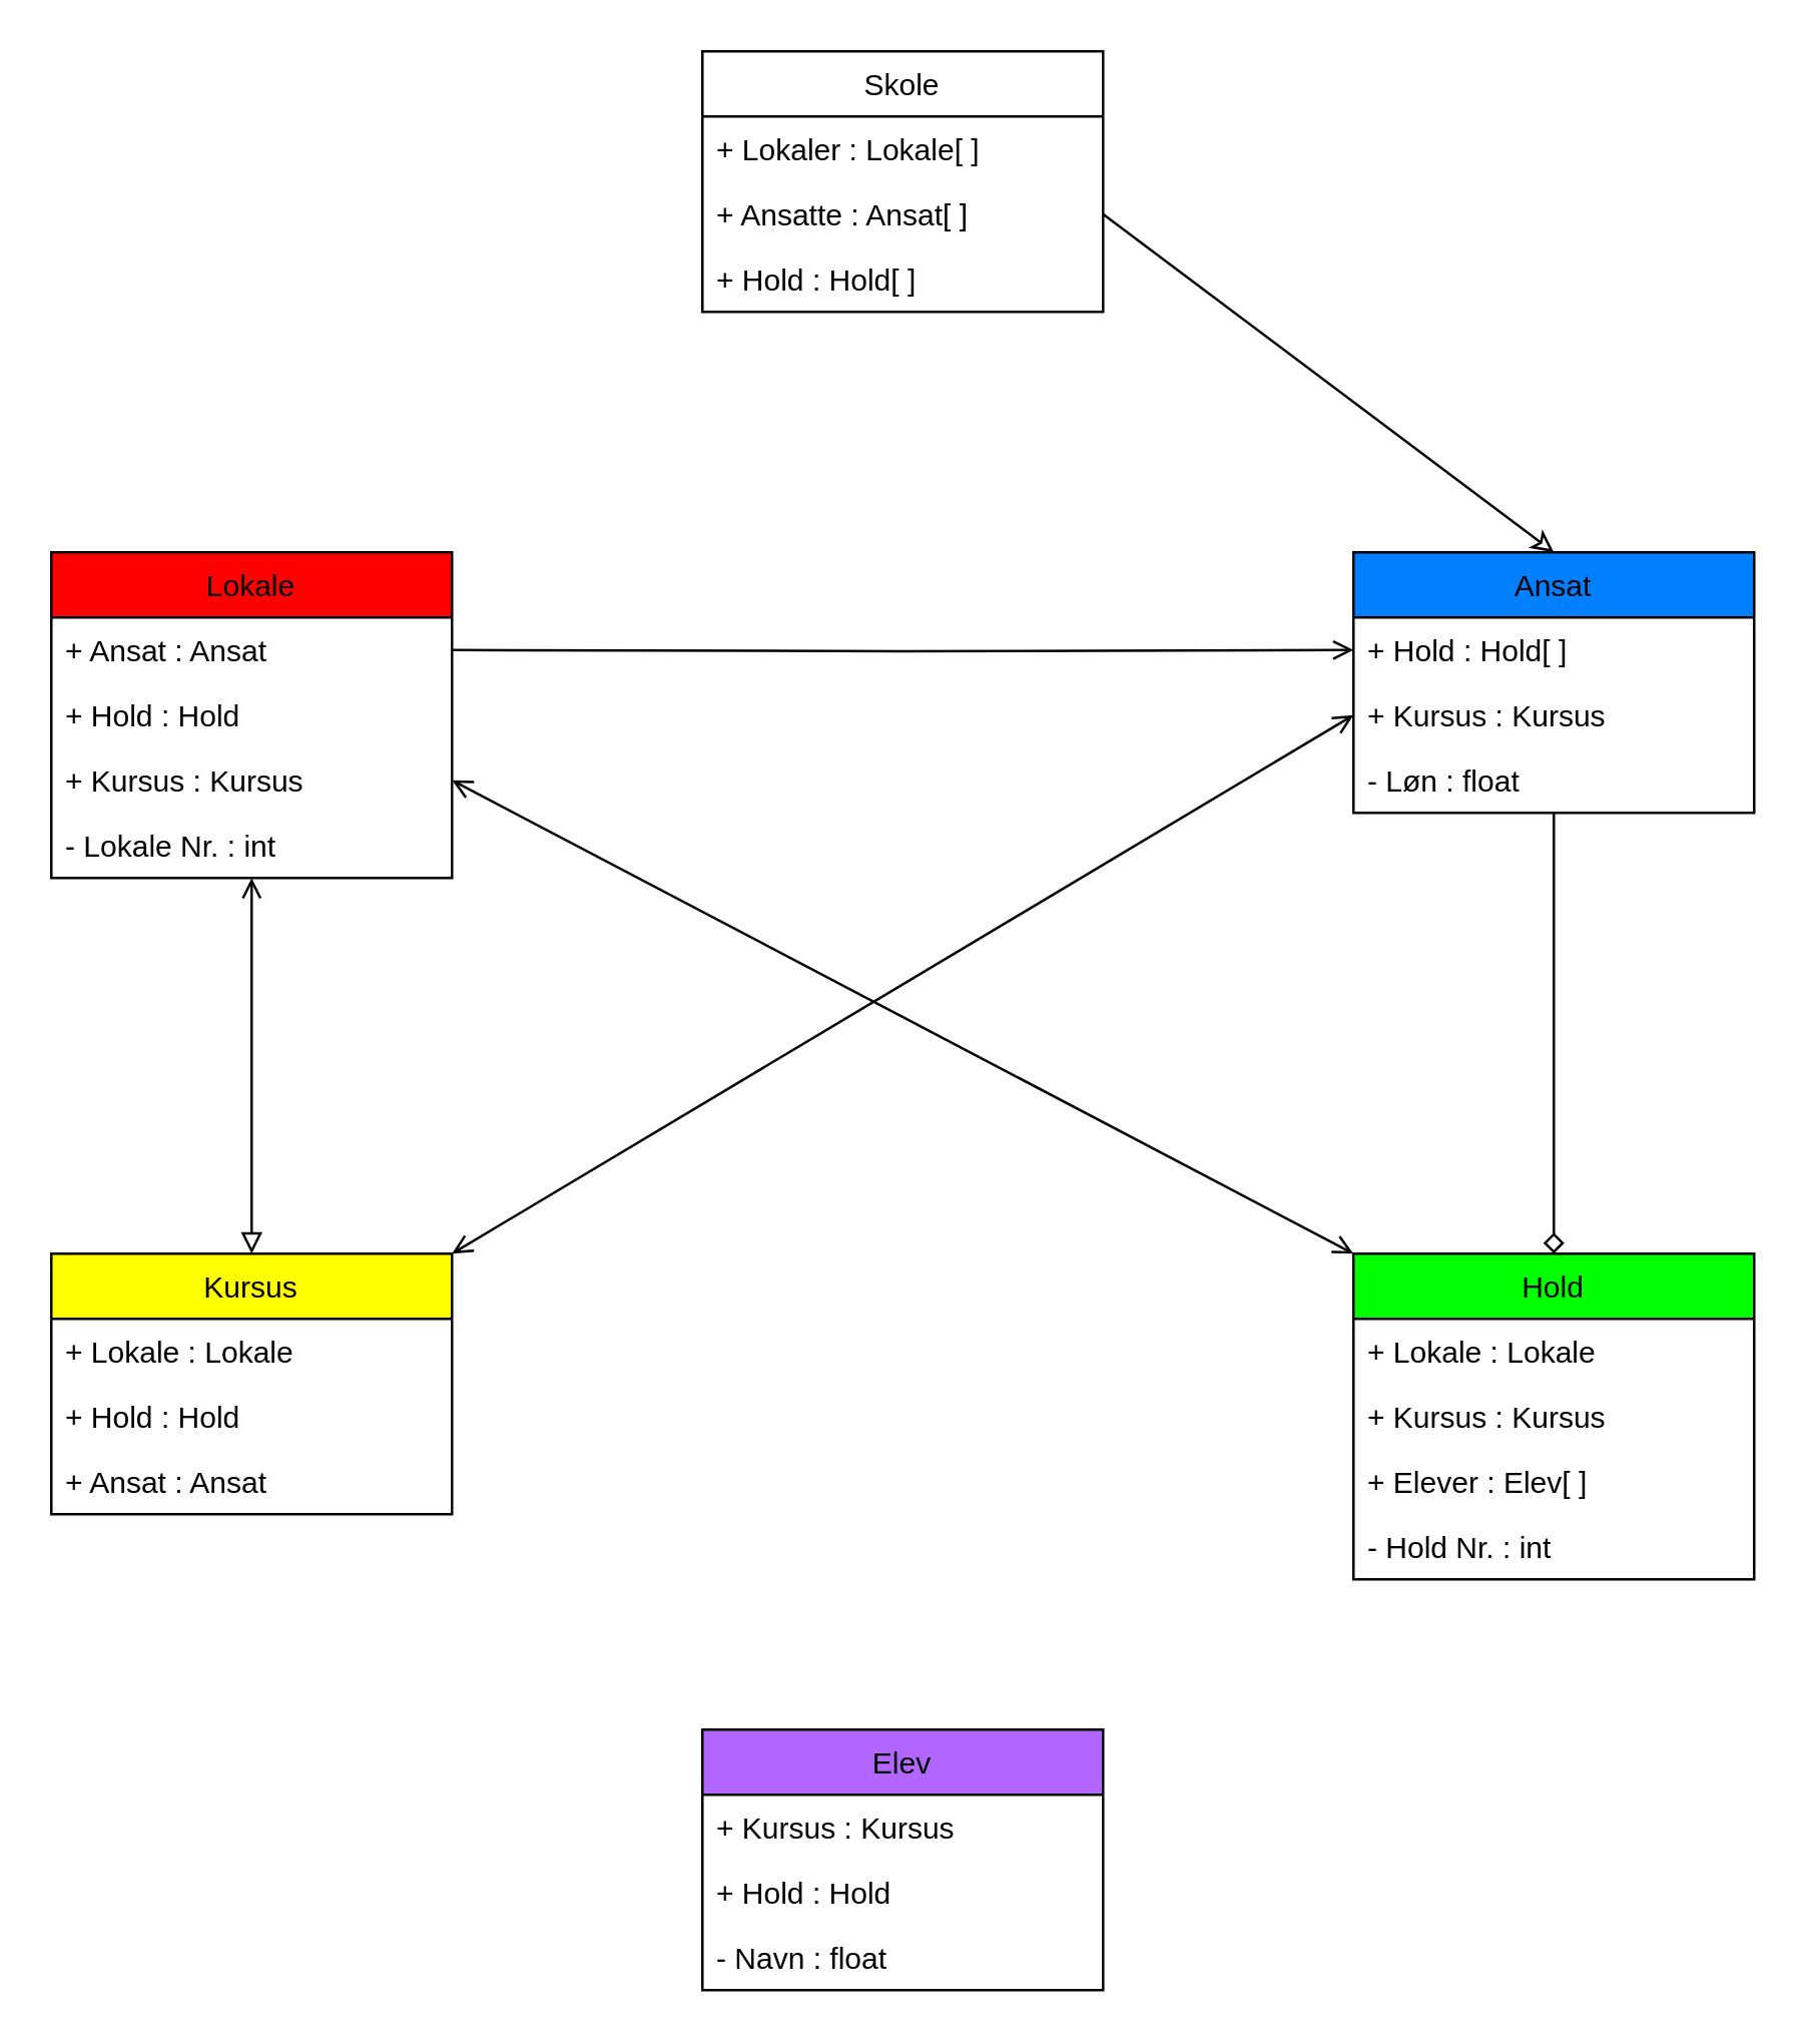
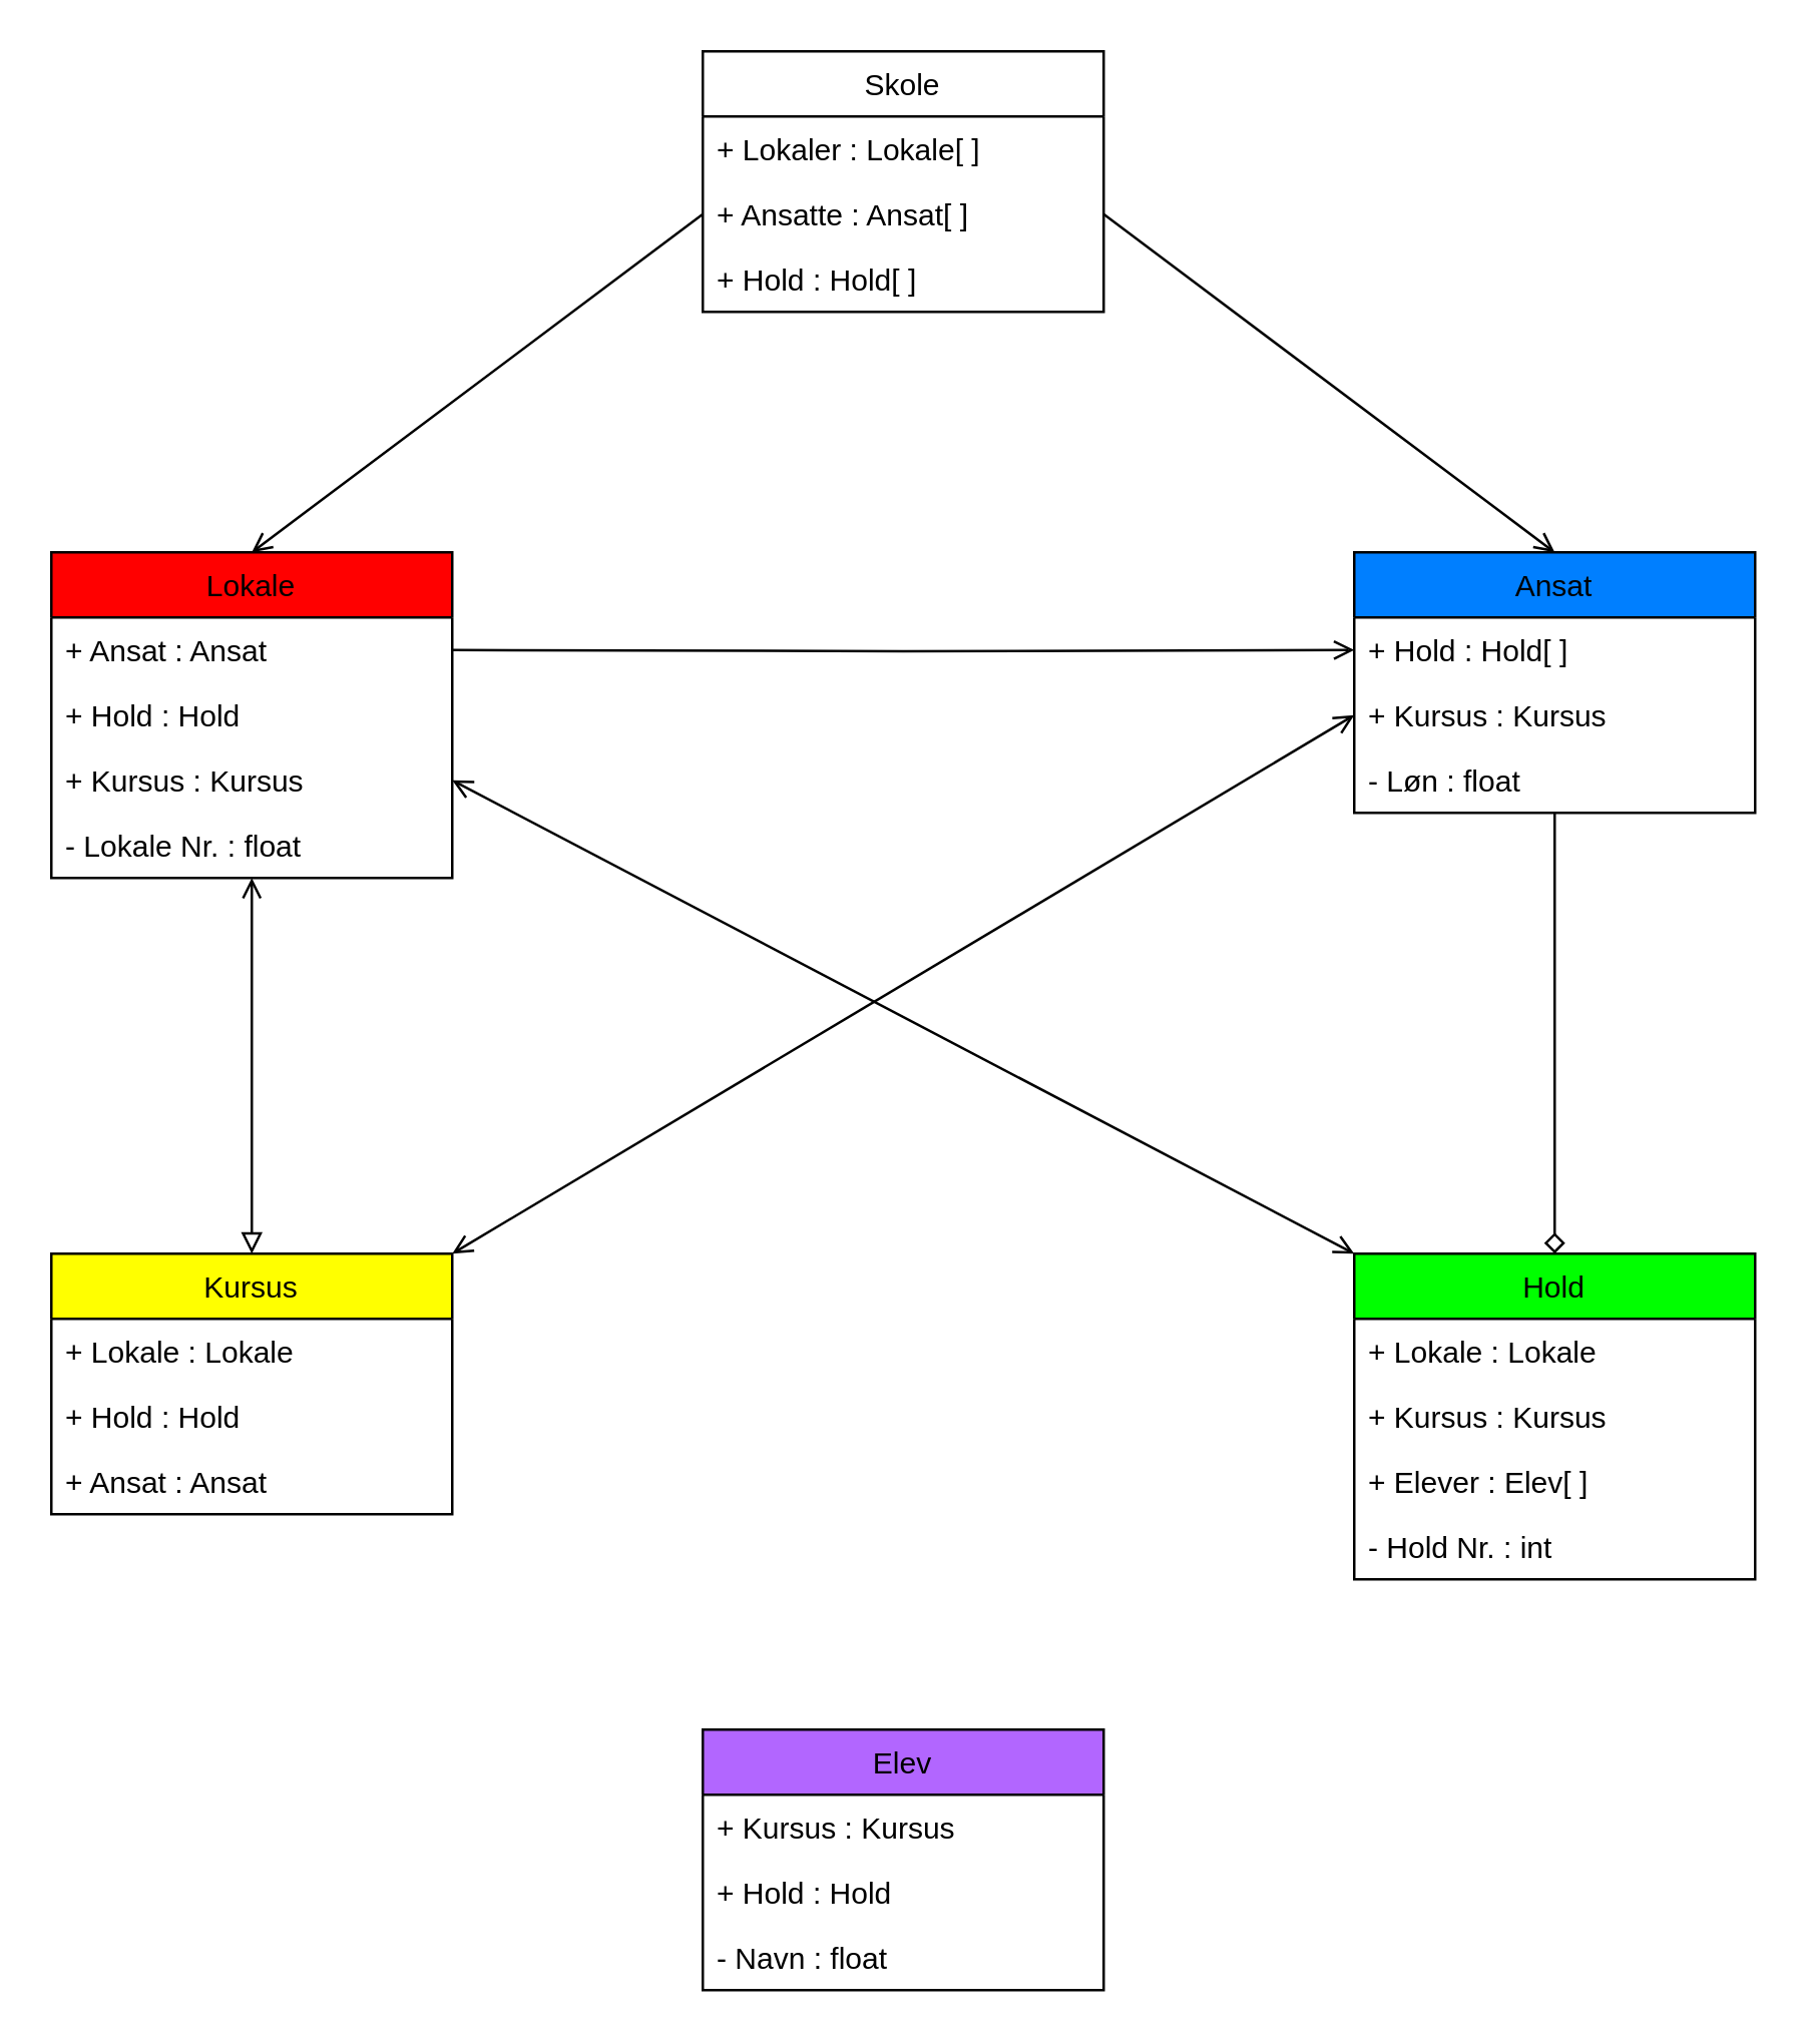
+ <mxCell id="9" value="" style="endArrow=open;html=1;exitX=0;exitY=0.5;exitDx=0;exitDy=0;entryX=0.5;entryY=0;entryDx=0;entryDy=0;endFill=0;" edge="1" parent="1" source="4" target="15"><mxGeometry width="50" height="50" relative="1" as="geometry"><mxPoint x="400" y="380" as="sourcePoint" /><mxPoint x="450" y="330" as="targetPoint" /></mxGeometry></mxCell>
- <mxCell id="8" value="" style="endArrow=classic;html=1;exitX=1;exitY=0.5;exitDx=0;exitDy=0;entryX=0.5;entryY=0;entryDx=0;entryDy=0;endFill=0;" edge="1" parent="1" source="4" target="11"><mxGeometry width="50" height="50" relative="1" as="geometry"><mxPoint x="400" y="380" as="sourcePoint" /><mxPoint x="450" y="330" as="targetPoint" /></mxGeometry></mxCell>
+ <mxCell id="8" value="" style="endArrow=open;html=1;exitX=1;exitY=0.5;exitDx=0;exitDy=0;entryX=0.5;entryY=0;entryDx=0;entryDy=0;endFill=0;" edge="1" parent="1" source="4" target="11"><mxGeometry width="50" height="50" relative="1" as="geometry"><mxPoint x="400" y="380" as="sourcePoint" /><mxPoint x="450" y="330" as="targetPoint" /></mxGeometry></mxCell>
- <mxCell id="19" value="- Lokale Nr. : int" style="text;strokeColor=none;fillColor=none;align=left;verticalAlign=top;spacingLeft=4;spacingRight=4;overflow=hidden;rotatable=0;points=[[0,0.5],[1,0.5]];portConstraint=eastwest;" vertex="1" parent="15"><mxGeometry y="104" width="160" height="26" as="geometry" /></mxCell>
+ <mxCell id="19" value="- Lokale Nr. : float" style="text;strokeColor=none;fillColor=none;align=left;verticalAlign=top;spacingLeft=4;spacingRight=4;overflow=hidden;rotatable=0;points=[[0,0.5],[1,0.5]];portConstraint=eastwest;" vertex="1" parent="15"><mxGeometry y="104" width="160" height="26" as="geometry" /></mxCell>
